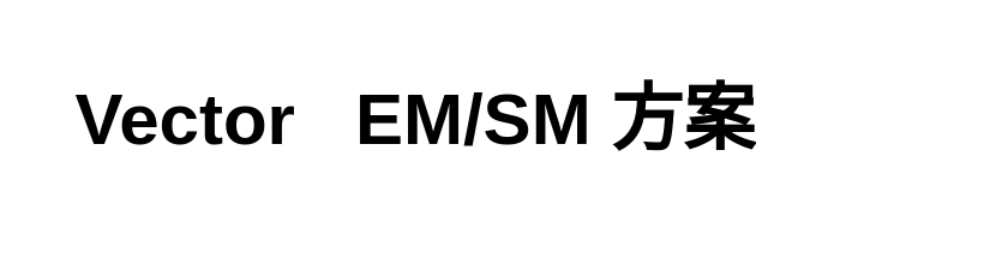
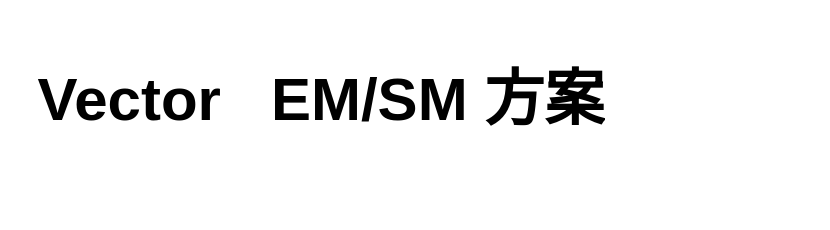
- <mxCell id="2" value="&lt;h1&gt;Vector&amp;nbsp; &amp;nbsp;EM/SM 方案&lt;/h1&gt;" style="text;html=1;strokeColor=none;fillColor=none;spacing=5;spacingTop=-20;whiteSpace=wrap;overflow=hidden;rounded=0;" parent="1" vertex="1"><mxGeometry x="20" y="20" width="290" height="50" as="geometry" /></mxCell>
+ <mxCell id="2" value="&lt;h1&gt;Vector&amp;nbsp; &amp;nbsp;EM/SM 方案&lt;/h1&gt;" style="text;html=1;strokeColor=none;fillColor=none;spacing=5;spacingTop=-20;whiteSpace=wrap;overflow=hidden;rounded=0;" parent="1" vertex="1"><mxGeometry x="10" y="20" width="290" height="50" as="geometry" /></mxCell>
